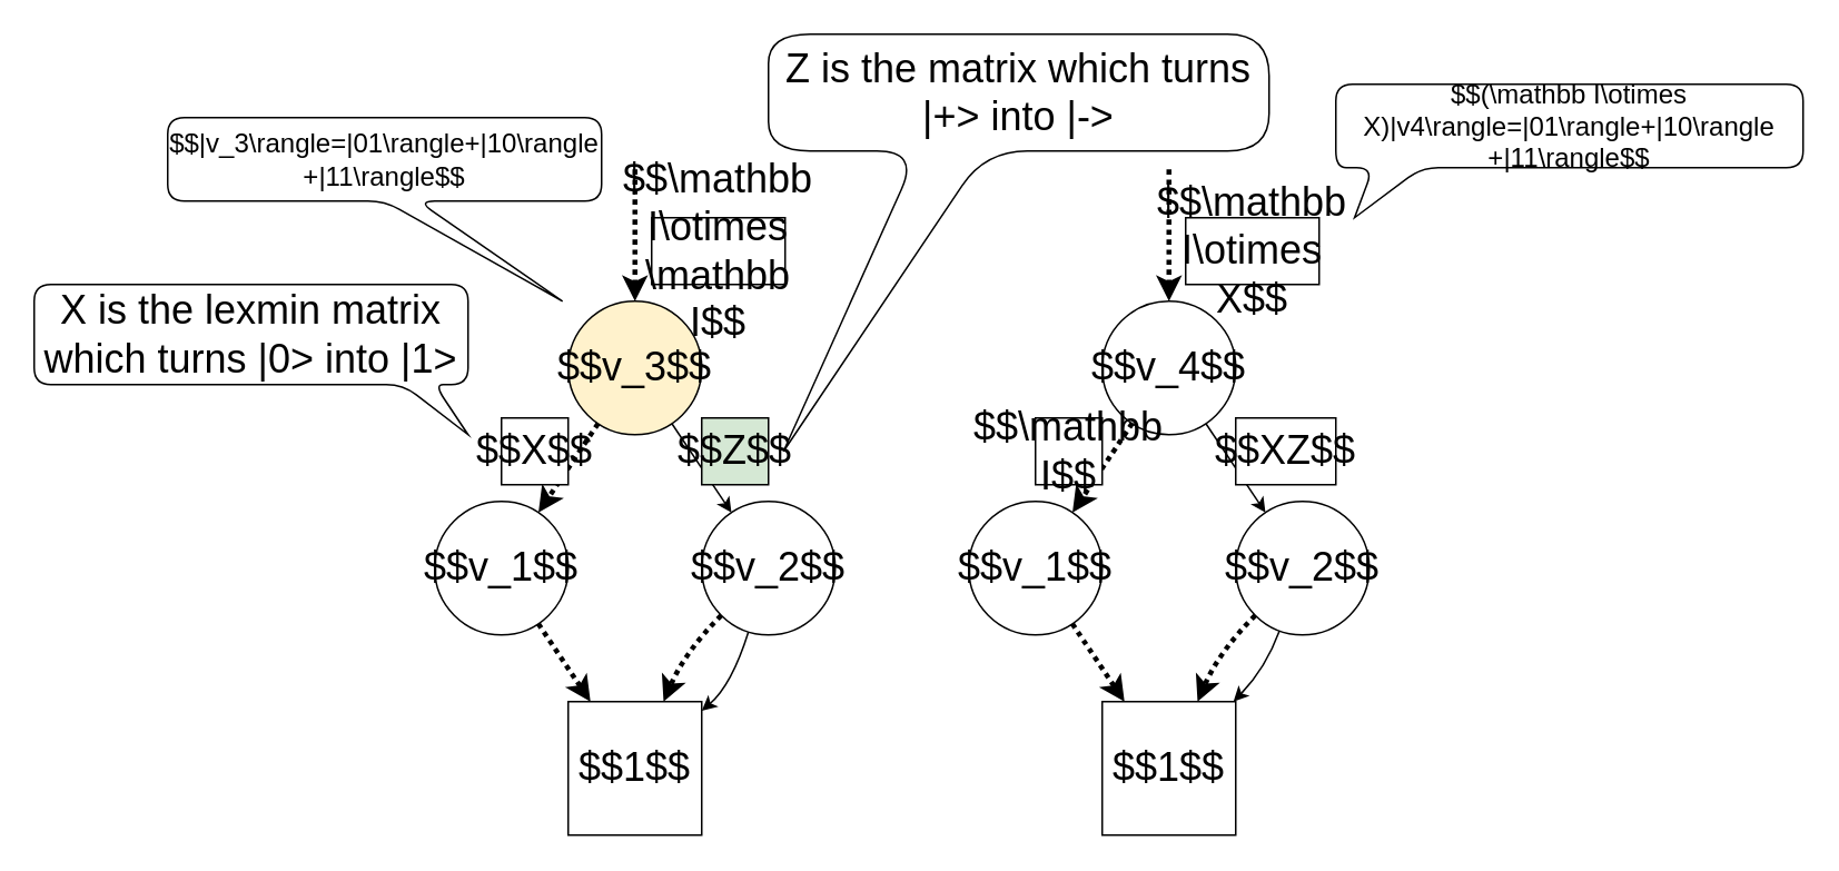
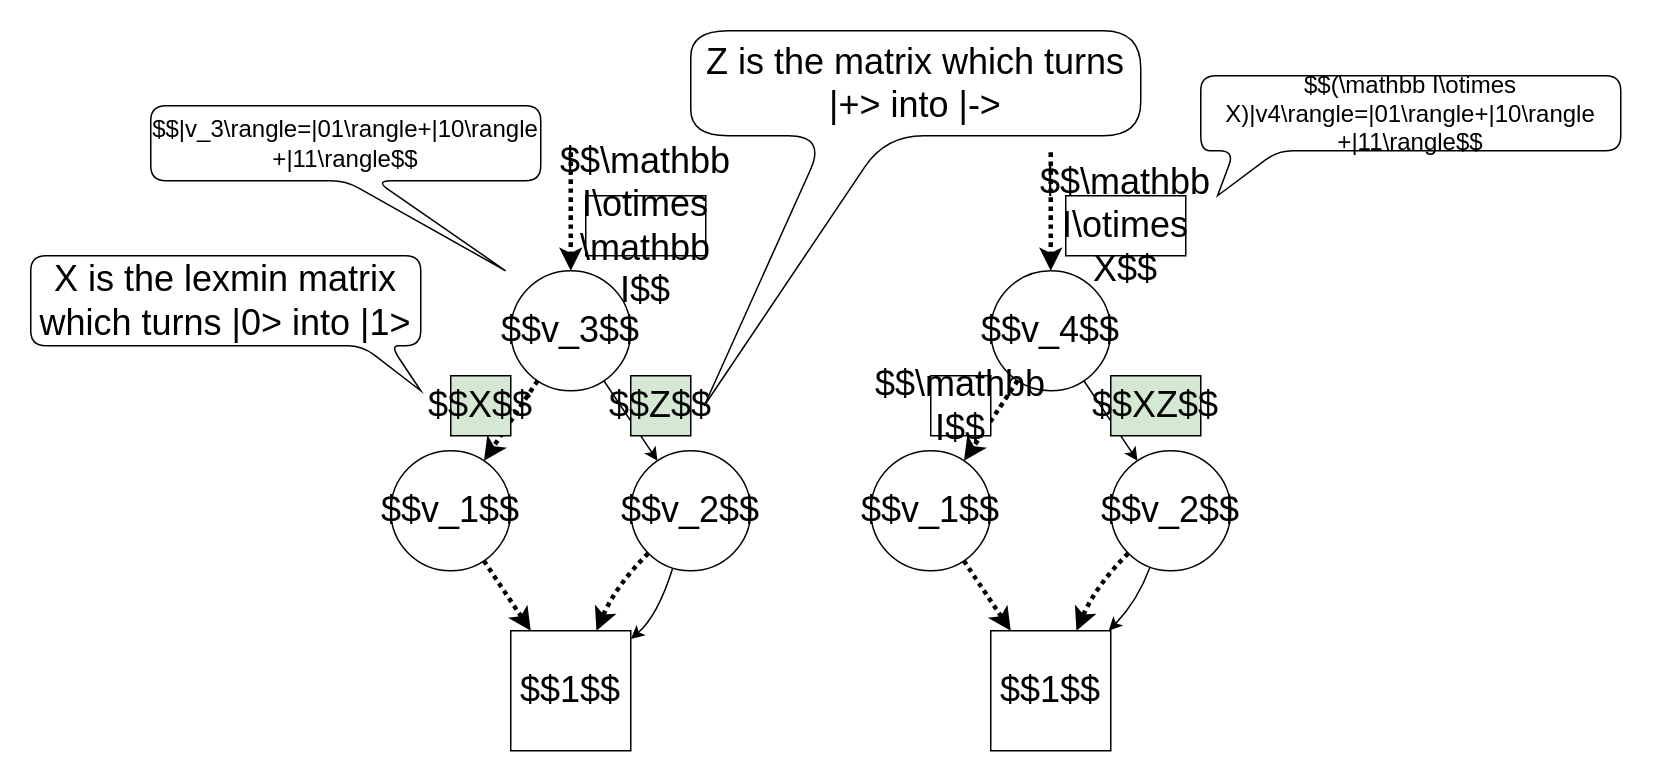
- <mxCell id="5" value="$$v_3$$" style="ellipse;whiteSpace=wrap;html=1;aspect=fixed;fontSize=24;fillColor=#fff2cc;" vertex="1" parent="1"><mxGeometry x="340" y="180" width="80" height="80" as="geometry" /></mxCell>
+ <mxCell id="5" value="$$v_3$$" style="ellipse;whiteSpace=wrap;html=1;aspect=fixed;fontSize=24;" vertex="1" parent="1"><mxGeometry x="340" y="180" width="80" height="80" as="geometry" /></mxCell>
- <mxCell id="23" value="$$X$$" style="rounded=0;whiteSpace=wrap;html=1;fontSize=24;" vertex="1" parent="1"><mxGeometry x="300" y="250" width="40" height="40" as="geometry" /></mxCell>
+ <mxCell id="23" value="$$X$$" style="rounded=0;whiteSpace=wrap;html=1;fontSize=24;fillColor=#d5e8d4;" vertex="1" parent="1"><mxGeometry x="300" y="250" width="40" height="40" as="geometry" /></mxCell>
- <mxCell id="22" value="$$XZ$$" style="rounded=0;whiteSpace=wrap;html=1;fontSize=24;" vertex="1" parent="1"><mxGeometry x="740" y="250" width="60" height="40" as="geometry" /></mxCell>
+ <mxCell id="22" value="$$XZ$$" style="rounded=0;whiteSpace=wrap;html=1;fontSize=24;fillColor=#d5e8d4;" vertex="1" parent="1"><mxGeometry x="740" y="250" width="60" height="40" as="geometry" /></mxCell>
